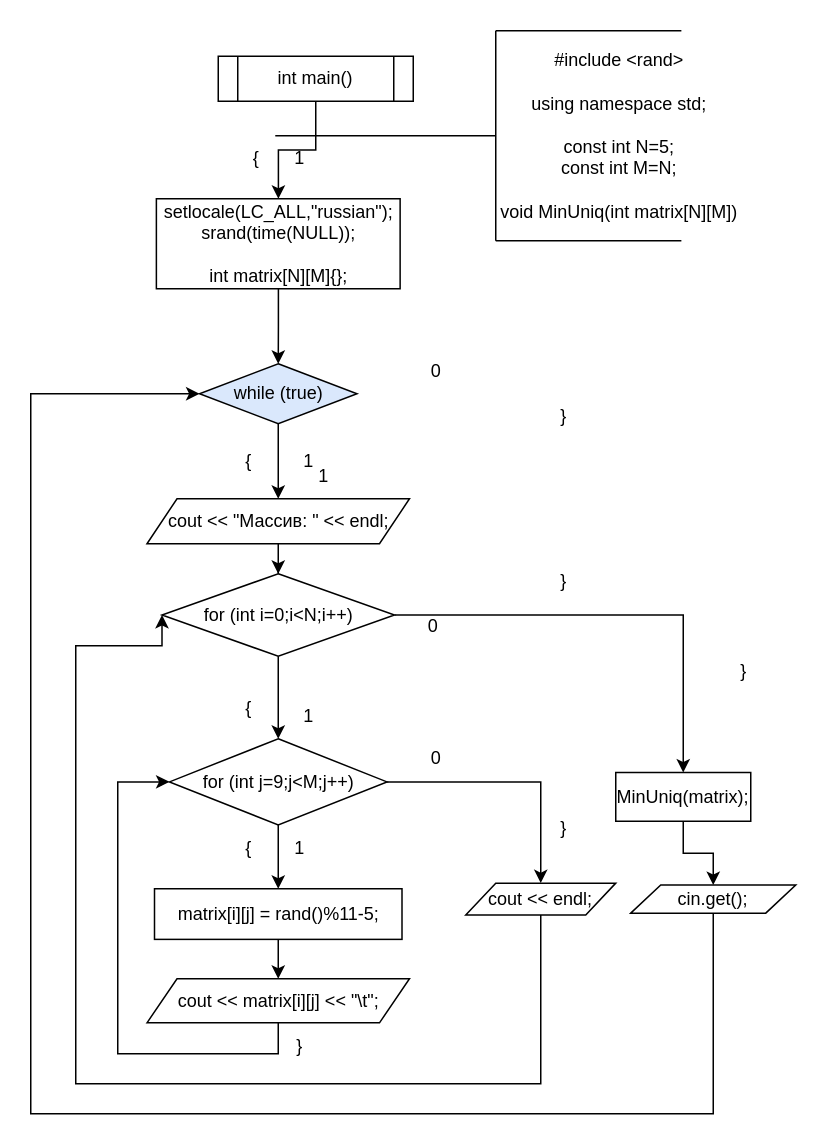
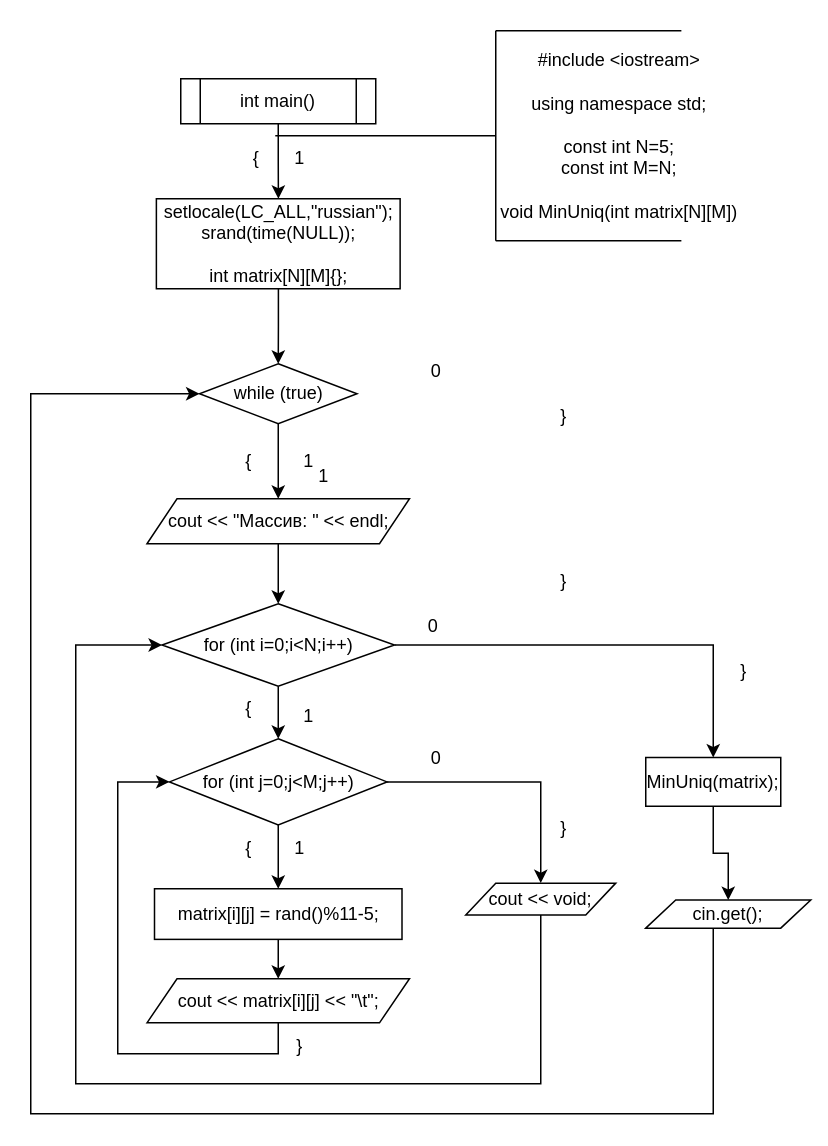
- <mxCell id="3" value="int main()" style="shape=process;whiteSpace=wrap;html=1;backgroundOutline=1;" vertex="1" parent="1"><mxGeometry x="145" y="37" width="130" height="30" as="geometry" /></mxCell>
+ <mxCell id="3" value="int main()" style="shape=process;whiteSpace=wrap;html=1;backgroundOutline=1;" vertex="1" parent="1"><mxGeometry x="120" y="52" width="130" height="30" as="geometry" /></mxCell>
- <mxCell id="43" value="#include &amp;lt;rand&amp;gt; &lt;br&gt;&lt;br&gt;using namespace std; &lt;br&gt;&lt;br&gt;const int N=5; &lt;br&gt;const int M=N; &lt;br&gt;&lt;br&gt;void MinUniq(int matrix[N][M])" style="text;html=1;align=center;verticalAlign=middle;whiteSpace=wrap;rounded=0;" vertex="1" parent="1"><mxGeometry x="330" y="20" width="165" height="140" as="geometry" /></mxCell>
+ <mxCell id="43" value="#include &amp;lt;iostream&amp;gt; &lt;br&gt;&lt;br&gt;using namespace std; &lt;br&gt;&lt;br&gt;const int N=5; &lt;br&gt;const int M=N; &lt;br&gt;&lt;br&gt;void MinUniq(int matrix[N][M])" style="text;html=1;align=center;verticalAlign=middle;whiteSpace=wrap;rounded=0;" vertex="1" parent="1"><mxGeometry x="330" y="20" width="165" height="140" as="geometry" /></mxCell>
- <mxCell id="7" value="while (true)" style="rhombus;whiteSpace=wrap;html=1;fillColor=#dae8fc;" vertex="1" parent="1"><mxGeometry x="132.5" y="242" width="105" height="40" as="geometry" /></mxCell>
+ <mxCell id="7" value="while (true)" style="rhombus;whiteSpace=wrap;html=1;" vertex="1" parent="1"><mxGeometry x="132.5" y="242" width="105" height="40" as="geometry" /></mxCell>
- <mxCell id="12" value="for (int i=0;i&amp;lt;N;i++)" style="rhombus;whiteSpace=wrap;html=1;" vertex="1" parent="1"><mxGeometry x="107.5" y="382" width="155" height="55" as="geometry" /></mxCell>
+ <mxCell id="12" value="for (int i=0;i&amp;lt;N;i++)" style="rhombus;whiteSpace=wrap;html=1;" vertex="1" parent="1"><mxGeometry x="107.5" y="402" width="155" height="55" as="geometry" /></mxCell>
- <mxCell id="15" value="for (int j=9;j&amp;lt;M;j++)" style="rhombus;whiteSpace=wrap;html=1;" vertex="1" parent="1"><mxGeometry x="112.5" y="492" width="145" height="57.5" as="geometry" /></mxCell>
+ <mxCell id="15" value="for (int j=0;j&amp;lt;M;j++)" style="rhombus;whiteSpace=wrap;html=1;" vertex="1" parent="1"><mxGeometry x="112.5" y="492" width="145" height="57.5" as="geometry" /></mxCell>
- <mxCell id="23" value="MinUniq(matrix);" style="whiteSpace=wrap;html=1;" vertex="1" parent="1"><mxGeometry x="410" y="514.5" width="90" height="32.5" as="geometry" /></mxCell>
+ <mxCell id="23" value="MinUniq(matrix);" style="whiteSpace=wrap;html=1;" vertex="1" parent="1"><mxGeometry x="430" y="504.5" width="90" height="32.5" as="geometry" /></mxCell>
- <mxCell id="21" value="cout &amp;lt;&amp;lt; endl;" style="shape=parallelogram;perimeter=parallelogramPerimeter;whiteSpace=wrap;html=1;fixedSize=1;" vertex="1" parent="1"><mxGeometry x="310" y="588.25" width="100" height="21.25" as="geometry" /></mxCell>
+ <mxCell id="21" value="cout &amp;lt;&amp;lt; void;" style="shape=parallelogram;perimeter=parallelogramPerimeter;whiteSpace=wrap;html=1;fixedSize=1;" vertex="1" parent="1"><mxGeometry x="310" y="588.25" width="100" height="21.25" as="geometry" /></mxCell>
- <mxCell id="25" value="cin.get();" style="shape=parallelogram;perimeter=parallelogramPerimeter;whiteSpace=wrap;html=1;fixedSize=1;" vertex="1" parent="1"><mxGeometry x="420" y="589.5" width="110" height="18.75" as="geometry" /></mxCell>
+ <mxCell id="25" value="cin.get();" style="shape=parallelogram;perimeter=parallelogramPerimeter;whiteSpace=wrap;html=1;fixedSize=1;" vertex="1" parent="1"><mxGeometry x="430" y="599.5" width="110" height="18.75" as="geometry" /></mxCell>
